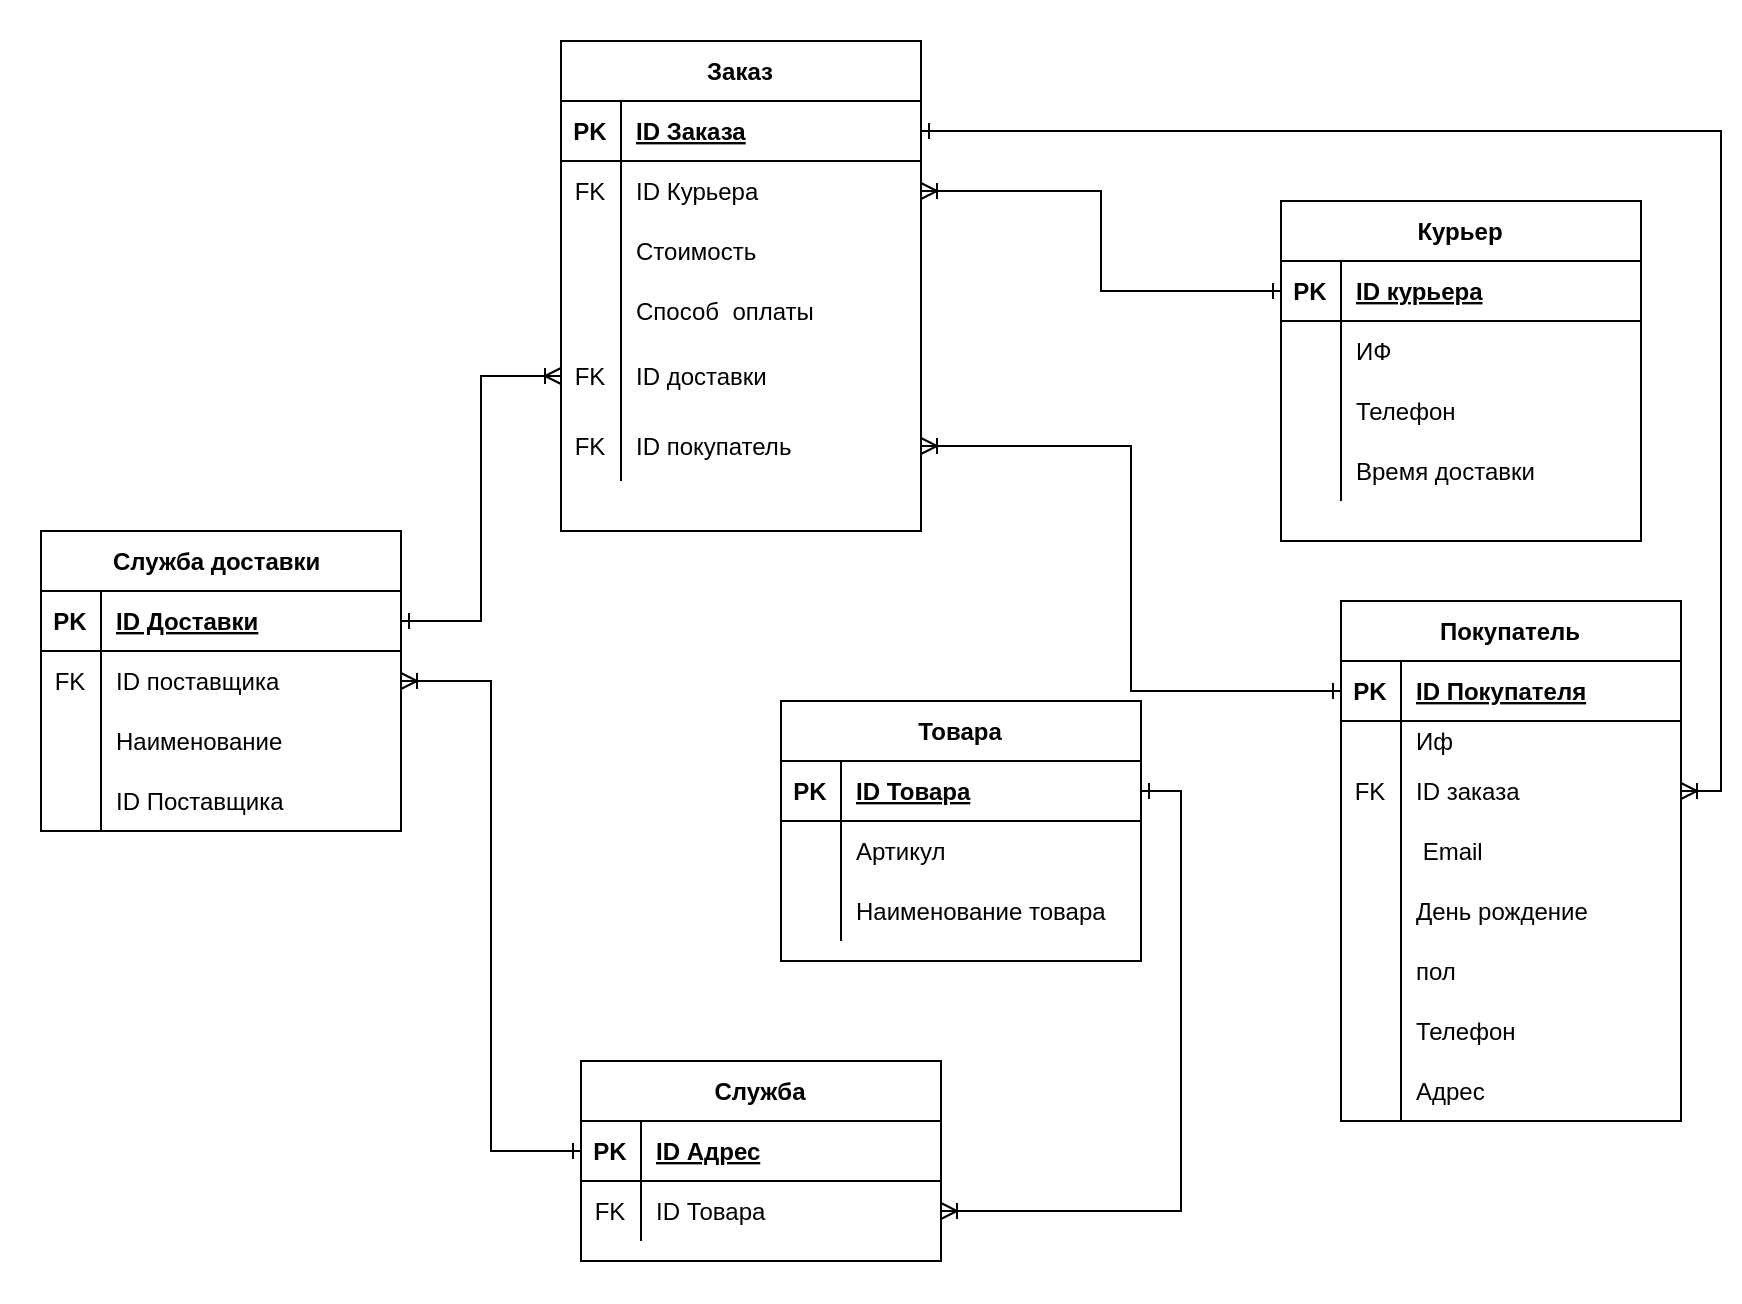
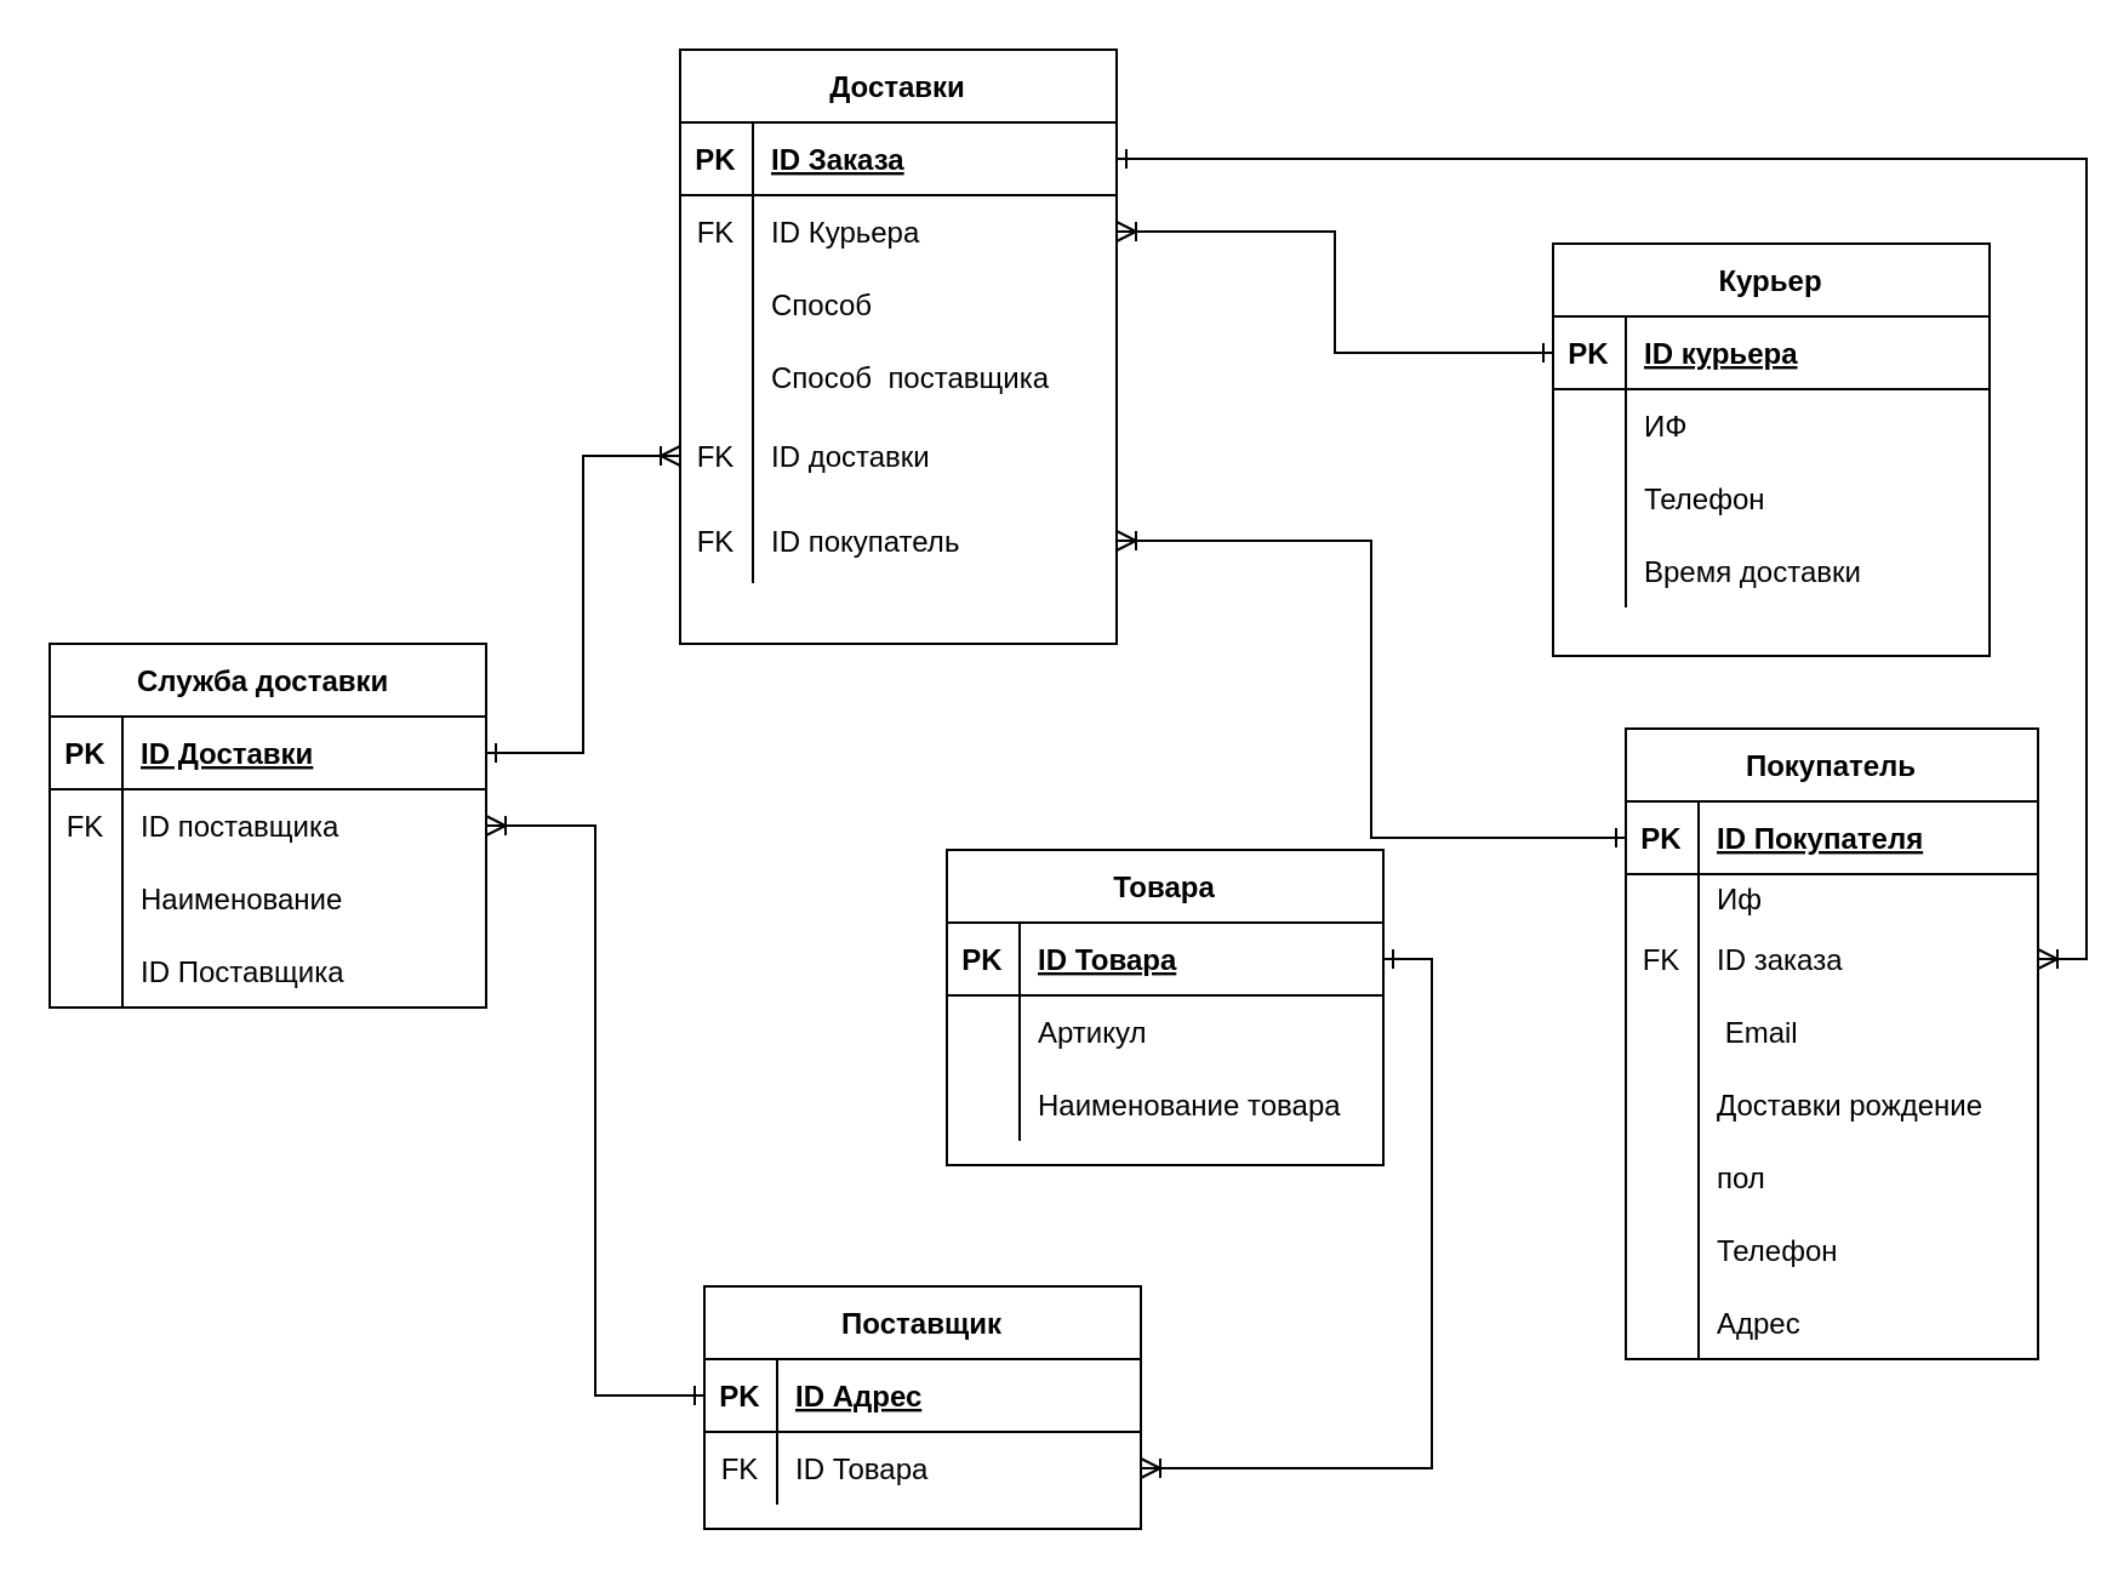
- <mxCell id="40" value="Заказ" style="shape=table;startSize=30;container=1;collapsible=1;childLayout=tableLayout;fixedRows=1;rowLines=0;fontStyle=1;align=center;resizeLast=1;" parent="1" vertex="1"><mxGeometry x="280" y="20" width="180" height="245" as="geometry" /></mxCell>
+ <mxCell id="40" value="Доставки" style="shape=table;startSize=30;container=1;collapsible=1;childLayout=tableLayout;fixedRows=1;rowLines=0;fontStyle=1;align=center;resizeLast=1;" parent="1" vertex="1"><mxGeometry x="280" y="20" width="180" height="245" as="geometry" /></mxCell>
- <mxCell id="49" value="Стоимость" style="shape=partialRectangle;connectable=0;fillColor=none;top=0;left=0;bottom=0;right=0;align=left;spacingLeft=6;overflow=hidden;" parent="47" vertex="1"><mxGeometry x="30" width="150" height="30" as="geometry"><mxRectangle width="150" height="30" as="alternateBounds" /></mxGeometry></mxCell>
+ <mxCell id="49" value="Способ" style="shape=partialRectangle;connectable=0;fillColor=none;top=0;left=0;bottom=0;right=0;align=left;spacingLeft=6;overflow=hidden;" parent="47" vertex="1"><mxGeometry x="30" width="150" height="30" as="geometry"><mxRectangle width="150" height="30" as="alternateBounds" /></mxGeometry></mxCell>
- <mxCell id="52" value="Способ  оплаты" style="shape=partialRectangle;connectable=0;fillColor=none;top=0;left=0;bottom=0;right=0;align=left;spacingLeft=6;overflow=hidden;" parent="50" vertex="1"><mxGeometry x="30" width="150" height="30" as="geometry"><mxRectangle width="150" height="30" as="alternateBounds" /></mxGeometry></mxCell>
+ <mxCell id="52" value="Способ  поставщика" style="shape=partialRectangle;connectable=0;fillColor=none;top=0;left=0;bottom=0;right=0;align=left;spacingLeft=6;overflow=hidden;" parent="50" vertex="1"><mxGeometry x="30" width="150" height="30" as="geometry"><mxRectangle width="150" height="30" as="alternateBounds" /></mxGeometry></mxCell>
- <mxCell id="17" value="День рождение" style="shape=partialRectangle;connectable=0;fillColor=none;top=0;left=0;bottom=0;right=0;align=left;spacingLeft=6;overflow=hidden;" parent="15" vertex="1"><mxGeometry x="30" width="140" height="30" as="geometry"><mxRectangle width="140" height="30" as="alternateBounds" /></mxGeometry></mxCell>
+ <mxCell id="17" value="Доставки рождение" style="shape=partialRectangle;connectable=0;fillColor=none;top=0;left=0;bottom=0;right=0;align=left;spacingLeft=6;overflow=hidden;" parent="15" vertex="1"><mxGeometry x="30" width="140" height="30" as="geometry"><mxRectangle width="140" height="30" as="alternateBounds" /></mxGeometry></mxCell>
- <mxCell id="59" value="Служба" style="shape=table;startSize=30;container=1;collapsible=1;childLayout=tableLayout;fixedRows=1;rowLines=0;fontStyle=1;align=center;resizeLast=1;" parent="1" vertex="1"><mxGeometry x="290" y="530" width="180" height="100" as="geometry" /></mxCell>
+ <mxCell id="59" value="Поставщик" style="shape=table;startSize=30;container=1;collapsible=1;childLayout=tableLayout;fixedRows=1;rowLines=0;fontStyle=1;align=center;resizeLast=1;" parent="1" vertex="1"><mxGeometry x="290" y="530" width="180" height="100" as="geometry" /></mxCell>
